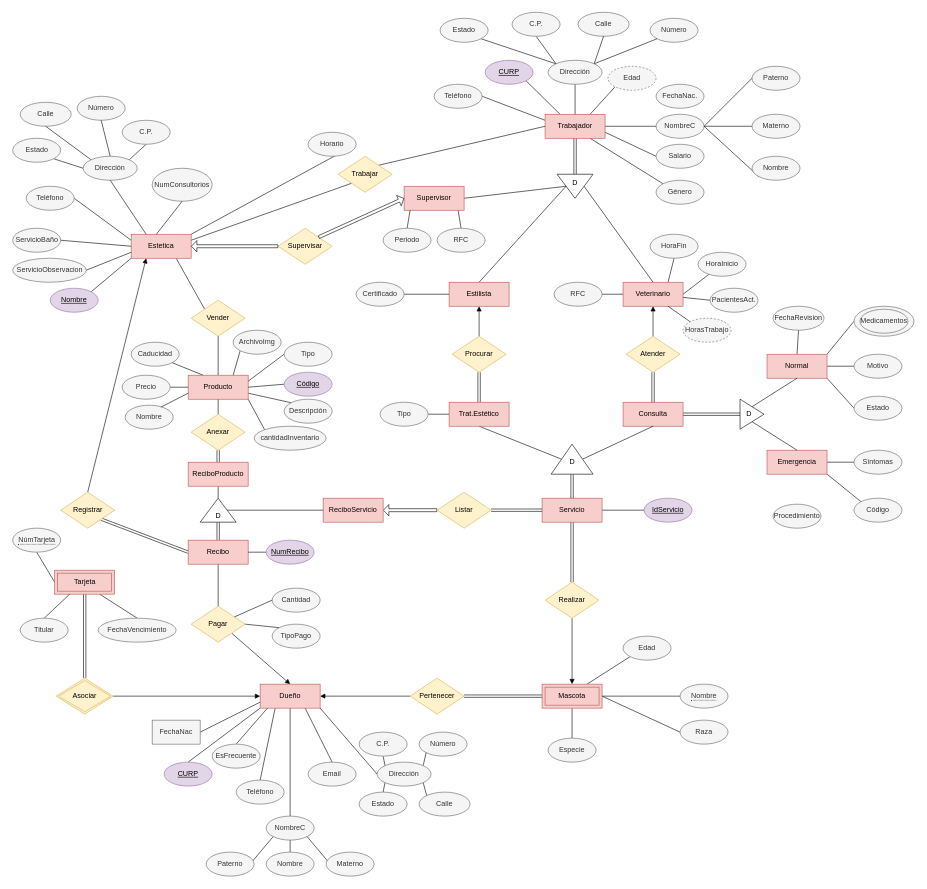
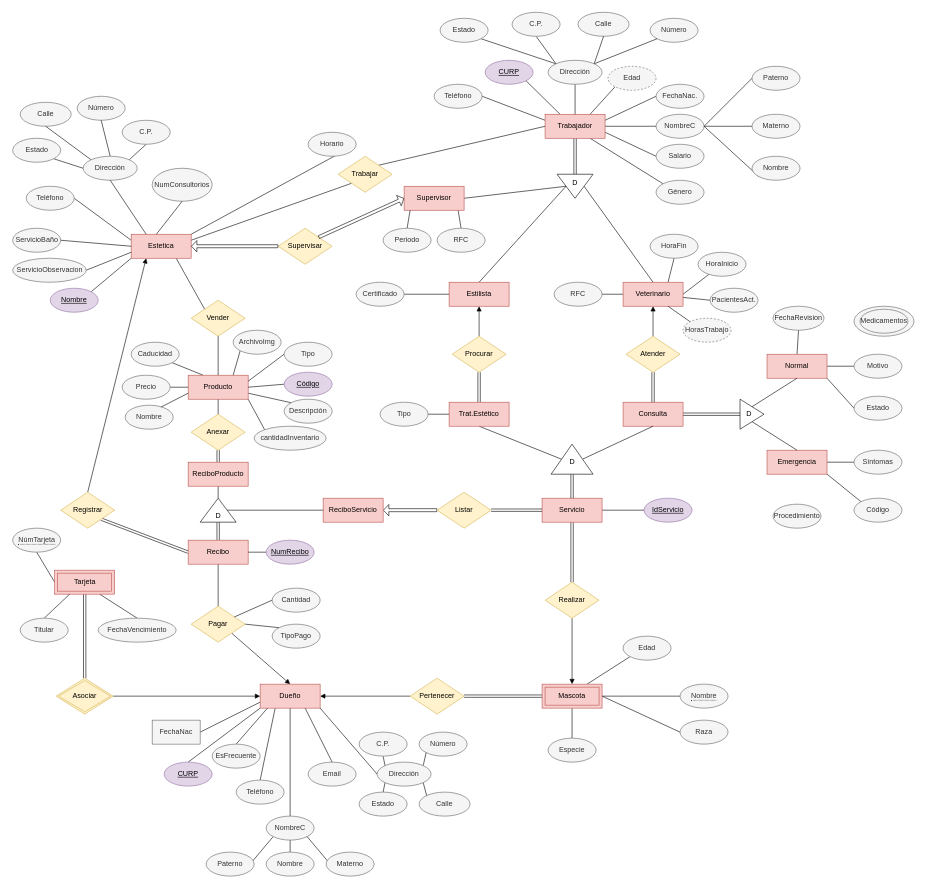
+ <mxCell id="23" style="edgeStyle=none;rounded=0;orthogonalLoop=1;jettySize=auto;html=1;exitX=1;exitY=0.25;exitDx=0;exitDy=0;entryX=0;entryY=0.5;entryDx=0;entryDy=0;endArrow=none;endFill=0;" parent="1" source="30" target="36" edge="1"><mxGeometry relative="1" as="geometry" /></mxCell>
- <mxCell id="140" style="edgeStyle=none;rounded=0;orthogonalLoop=1;jettySize=auto;html=1;exitX=1;exitY=0;exitDx=0;exitDy=0;entryX=0;entryY=0.5;entryDx=0;entryDy=0;startArrow=none;startFill=0;endArrow=none;endFill=0;" parent="1" source="141" target="162" edge="1"><mxGeometry relative="1" as="geometry"><mxPoint x="1423" y="540" as="targetPoint" /></mxGeometry></mxCell>
